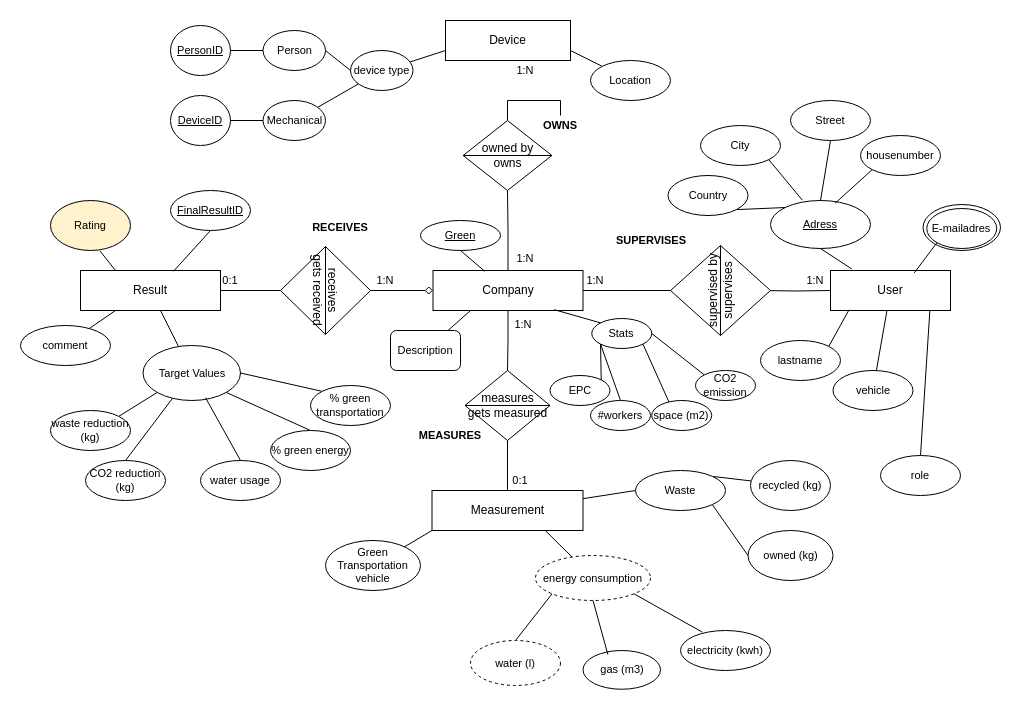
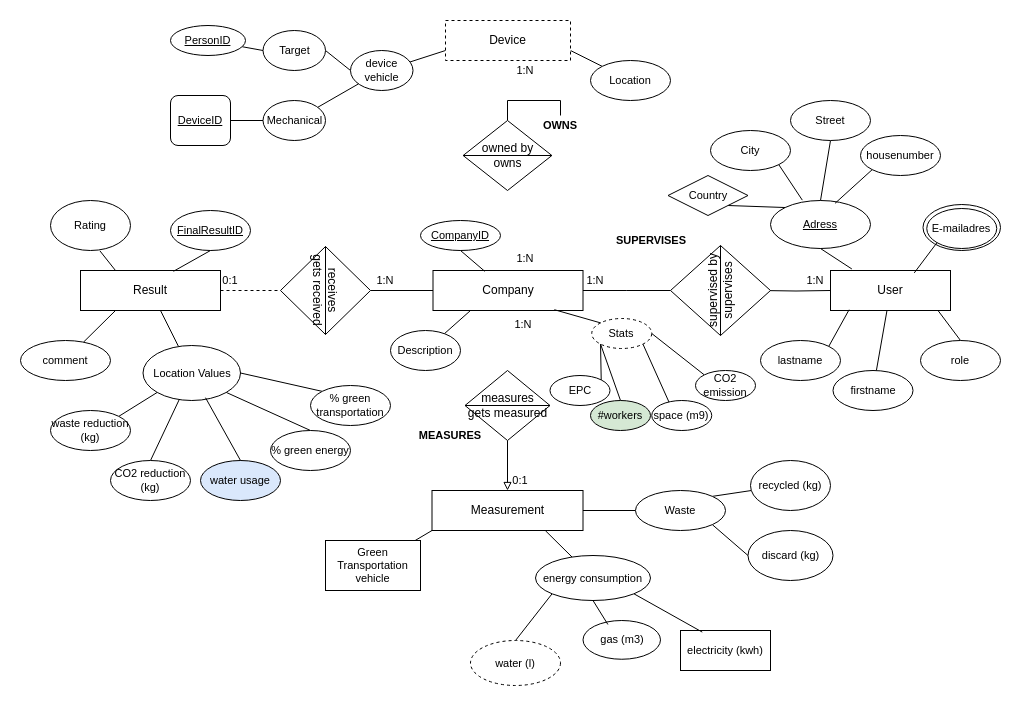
- <mxCell id="9" value="Device" style="rounded=0;whiteSpace=wrap;html=1;" vertex="1" parent="1"><mxGeometry x="445" width="125" height="40" as="geometry" y="20" /></mxCell>
+ <mxCell id="9" value="Device" style="rounded=0;whiteSpace=wrap;html=1;dashed=1;" vertex="1" parent="1"><mxGeometry x="445" width="125" height="40" as="geometry" y="20" /></mxCell>
- <mxCell id="58" value="PersonID" style="ellipse;whiteSpace=wrap;html=1;fontFamily=Helvetica;fontSize=11;fontColor=default;fontStyle=4" vertex="1" parent="1"><mxGeometry x="170" y="25" width="60" height="50" as="geometry" /></mxCell>
+ <mxCell id="58" value="PersonID" style="ellipse;whiteSpace=wrap;html=1;fontFamily=Helvetica;fontSize=11;fontColor=default;fontStyle=4" vertex="1" parent="1"><mxGeometry x="170" y="25" width="75" height="30" as="geometry" /></mxCell>
- <mxCell id="44" value="Person" style="ellipse;whiteSpace=wrap;html=1;fontFamily=Helvetica;fontSize=11;fontColor=default;" vertex="1" parent="1"><mxGeometry x="262.5" y="30" width="62.5" height="40" as="geometry" /></mxCell>
+ <mxCell id="44" value="Target" style="ellipse;whiteSpace=wrap;html=1;fontFamily=Helvetica;fontSize=11;fontColor=default;" vertex="1" parent="1"><mxGeometry x="262.5" y="30" width="62.5" height="40" as="geometry" /></mxCell>
- <mxCell id="40" value="device type" style="ellipse;whiteSpace=wrap;html=1;fontFamily=Helvetica;fontSize=11;fontColor=default;" vertex="1" parent="1"><mxGeometry x="350" y="50" width="62.5" height="40" as="geometry" /></mxCell>
+ <mxCell id="40" value="device vehicle" style="ellipse;whiteSpace=wrap;html=1;fontFamily=Helvetica;fontSize=11;fontColor=default;" vertex="1" parent="1"><mxGeometry x="350" y="50" width="62.5" height="40" as="geometry" /></mxCell>
- <mxCell id="59" value="DeviceID" style="ellipse;whiteSpace=wrap;html=1;fontFamily=Helvetica;fontSize=11;fontColor=default;fontStyle=4" vertex="1" parent="1"><mxGeometry x="170" y="95" width="60" height="50" as="geometry" /></mxCell>
+ <mxCell id="59" value="DeviceID" style="whiteSpace=wrap;html=1;fontFamily=Helvetica;fontSize=11;fontColor=default;fontStyle=4;rounded=1;" vertex="1" parent="1"><mxGeometry x="170" y="95" width="60" height="50" as="geometry" /></mxCell>
- <mxCell id="69" value="City" style="ellipse;whiteSpace=wrap;html=1;fontFamily=Helvetica;fontSize=11;fontColor=default;fontStyle=0" vertex="1" parent="1"><mxGeometry x="700" y="125" width="80" height="40" as="geometry" /></mxCell>
+ <mxCell id="69" value="City" style="ellipse;whiteSpace=wrap;html=1;fontFamily=Helvetica;fontSize=11;fontColor=default;fontStyle=0" vertex="1" parent="1"><mxGeometry x="710" y="130" width="80" height="40" as="geometry" /></mxCell>
- <mxCell id="68" value="Country" style="ellipse;whiteSpace=wrap;html=1;fontFamily=Helvetica;fontSize=11;fontColor=default;fontStyle=0" vertex="1" parent="1"><mxGeometry x="667.5" y="175" width="80" height="40" as="geometry" /></mxCell>
+ <mxCell id="68" value="Country" style="rhombus;whiteSpace=wrap;html=1;fontFamily=Helvetica;fontSize=11;fontColor=default;fontStyle=0;" vertex="1" parent="1"><mxGeometry x="667.5" y="175" width="80" height="40" as="geometry" /></mxCell>
- <mxCell id="94" value="FinalResultID" style="ellipse;whiteSpace=wrap;html=1;fontFamily=Helvetica;fontSize=11;fontColor=default;fontStyle=4" vertex="1" parent="1"><mxGeometry x="170" y="190" width="80" height="40" as="geometry" /></mxCell>
+ <mxCell id="94" value="FinalResultID" style="ellipse;whiteSpace=wrap;html=1;fontFamily=Helvetica;fontSize=11;fontColor=default;fontStyle=4" vertex="1" parent="1"><mxGeometry x="170" y="210" width="80" height="40" as="geometry" /></mxCell>
- <mxCell id="36" value="Rating" style="ellipse;whiteSpace=wrap;html=1;fontFamily=Helvetica;fontSize=11;fontColor=default;fillColor=#fff2cc;" vertex="1" parent="1"><mxGeometry x="50" y="200" width="80" height="50" as="geometry" /></mxCell>
+ <mxCell id="36" value="Rating" style="ellipse;whiteSpace=wrap;html=1;fontFamily=Helvetica;fontSize=11;fontColor=default;" vertex="1" parent="1"><mxGeometry x="50" y="200" width="80" height="50" as="geometry" /></mxCell>
- <mxCell id="100" value="&lt;b&gt;RECEIVES&lt;/b&gt;" style="rounded=0;whiteSpace=wrap;html=1;fontFamily=Helvetica;fontSize=11;fontColor=default;strokeColor=none;fillColor=none;" vertex="1" parent="1"><mxGeometry x="280" y="217" width="120" height="20" as="geometry" /></mxCell>
- <mxCell id="4" style="edgeStyle=orthogonalEdgeStyle;rounded=0;orthogonalLoop=1;jettySize=auto;html=1;exitX=0.5;exitY=0;exitDx=0;exitDy=0;entryX=0.5;entryY=1;entryDx=0;entryDy=0;endArrow=none;endFill=0;" edge="1" parent="1" source="6" target="20"><mxGeometry relative="1" as="geometry" /></mxCell>
- <mxCell id="92" value="Green" style="ellipse;whiteSpace=wrap;html=1;fontFamily=Helvetica;fontSize=11;fontColor=default;fontStyle=4" vertex="1" parent="1"><mxGeometry x="420" y="220" width="80" height="30" as="geometry" /></mxCell>
+ <mxCell id="92" value="CompanyID" style="ellipse;whiteSpace=wrap;html=1;fontFamily=Helvetica;fontSize=11;fontColor=default;fontStyle=4" vertex="1" parent="1"><mxGeometry x="420" y="220" width="80" height="30" as="geometry" /></mxCell>
- <mxCell id="13" style="edgeStyle=orthogonalEdgeStyle;rounded=0;orthogonalLoop=1;jettySize=auto;html=1;exitX=1;exitY=0.5;exitDx=0;exitDy=0;entryX=0.5;entryY=0;entryDx=0;entryDy=0;endArrow=none;endFill=0;" edge="1" parent="1" source="15" target="26"><mxGeometry relative="1" as="geometry" /></mxCell>
+ <mxCell id="13" style="edgeStyle=orthogonalEdgeStyle;rounded=0;orthogonalLoop=1;jettySize=auto;html=1;exitX=1;exitY=0.5;exitDx=0;exitDy=0;entryX=0.5;entryY=0;entryDx=0;entryDy=0;endArrow=none;endFill=0;dashed=1;" edge="1" parent="1" source="15" target="26"><mxGeometry relative="1" as="geometry" /></mxCell>
- <mxCell id="25" style="rounded=0;orthogonalLoop=1;jettySize=auto;html=1;exitX=0.5;exitY=1;exitDx=0;exitDy=0;entryX=0;entryY=0.5;entryDx=0;entryDy=0;strokeColor=default;endArrow=diamond;endFill=0;" edge="1" parent="1" source="26" target="6"><mxGeometry relative="1" as="geometry" /></mxCell>
+ <mxCell id="25" style="rounded=0;orthogonalLoop=1;jettySize=auto;html=1;exitX=0.5;exitY=1;exitDx=0;exitDy=0;entryX=0;entryY=0.5;entryDx=0;entryDy=0;strokeColor=default;endArrow=none;endFill=0;" edge="1" parent="1" source="26" target="6"><mxGeometry relative="1" as="geometry" /></mxCell>
- <mxCell id="51" value="Stats" style="ellipse;whiteSpace=wrap;html=1;fontFamily=Helvetica;fontSize=11;fontColor=default;" vertex="1" parent="1"><mxGeometry x="591.25" y="318" width="60" height="30" as="geometry" /></mxCell>
+ <mxCell id="51" value="Stats" style="ellipse;whiteSpace=wrap;html=1;fontFamily=Helvetica;fontSize=11;fontColor=default;dashed=1;" vertex="1" parent="1"><mxGeometry x="591.25" y="318" width="60" height="30" as="geometry" /></mxCell>
- <mxCell id="3" style="edgeStyle=orthogonalEdgeStyle;rounded=0;orthogonalLoop=1;jettySize=auto;html=1;exitX=0.5;exitY=1;exitDx=0;exitDy=0;entryX=0.5;entryY=0;entryDx=0;entryDy=0;endArrow=none;endFill=0;" edge="1" parent="1" source="6" target="22"><mxGeometry relative="1" as="geometry" /></mxCell>
- <mxCell id="42" value="comment" style="ellipse;whiteSpace=wrap;html=1;fontFamily=Helvetica;fontSize=11;fontColor=default;" vertex="1" parent="1"><mxGeometry x="20" y="325" width="90" height="40" as="geometry" /></mxCell>
+ <mxCell id="42" value="comment" style="ellipse;whiteSpace=wrap;html=1;fontFamily=Helvetica;fontSize=11;fontColor=default;" vertex="1" parent="1"><mxGeometry x="20" y="340" width="90" height="40" as="geometry" /></mxCell>
- <mxCell id="41" value="Description" style="whiteSpace=wrap;html=1;fontFamily=Helvetica;fontSize=11;fontColor=default;rounded=1;" vertex="1" parent="1"><mxGeometry x="390" y="330" width="70" height="40" as="geometry" /></mxCell>
+ <mxCell id="41" value="Description" style="ellipse;whiteSpace=wrap;html=1;fontFamily=Helvetica;fontSize=11;fontColor=default;" vertex="1" parent="1"><mxGeometry x="390" y="330" width="70" height="40" as="geometry" /></mxCell>
- <mxCell id="81" value="Target Values" style="ellipse;whiteSpace=wrap;html=1;fontFamily=Helvetica;fontSize=11;fontColor=default;" vertex="1" parent="1"><mxGeometry x="142.5" y="345" width="97.5" height="55" as="geometry" /></mxCell>
+ <mxCell id="81" value="Location Values" style="ellipse;whiteSpace=wrap;html=1;fontFamily=Helvetica;fontSize=11;fontColor=default;" vertex="1" parent="1"><mxGeometry x="142.5" y="345" width="97.5" height="55" as="geometry" /></mxCell>
- <mxCell id="79" value="vehicle" style="ellipse;whiteSpace=wrap;html=1;fontFamily=Helvetica;fontSize=11;fontColor=default;" vertex="1" parent="1"><mxGeometry x="832.5" y="370" width="80" height="40" as="geometry" /></mxCell>
+ <mxCell id="79" value="firstname" style="ellipse;whiteSpace=wrap;html=1;fontFamily=Helvetica;fontSize=11;fontColor=default;" vertex="1" parent="1"><mxGeometry x="832.5" y="370" width="80" height="40" as="geometry" /></mxCell>
- <mxCell id="52" value="#workers" style="ellipse;whiteSpace=wrap;html=1;fontFamily=Helvetica;fontSize=11;fontColor=default;" vertex="1" parent="1"><mxGeometry x="590" y="400" width="60" height="30" as="geometry" /></mxCell>
+ <mxCell id="52" value="#workers" style="ellipse;whiteSpace=wrap;html=1;fontFamily=Helvetica;fontSize=11;fontColor=default;fillColor=#d5e8d4;" vertex="1" parent="1"><mxGeometry x="590" y="400" width="60" height="30" as="geometry" /></mxCell>
- <mxCell id="54" value="space (m2)" style="ellipse;whiteSpace=wrap;html=1;fontFamily=Helvetica;fontSize=11;fontColor=default;" vertex="1" parent="1"><mxGeometry x="651.25" y="400" width="60" height="30" as="geometry" /></mxCell>
+ <mxCell id="54" value="space (m9)" style="ellipse;whiteSpace=wrap;html=1;fontFamily=Helvetica;fontSize=11;fontColor=default;" vertex="1" parent="1"><mxGeometry x="651.25" y="400" width="60" height="30" as="geometry" /></mxCell>
- <mxCell id="27" value="role" style="ellipse;whiteSpace=wrap;html=1;fontFamily=Helvetica;fontSize=11;fontColor=default;" vertex="1" parent="1"><mxGeometry x="880" y="455" width="80" height="40" as="geometry" /></mxCell>
+ <mxCell id="27" value="role" style="ellipse;whiteSpace=wrap;html=1;fontFamily=Helvetica;fontSize=11;fontColor=default;" vertex="1" parent="1"><mxGeometry x="920" y="340" width="80" height="40" as="geometry" /></mxCell>
- <mxCell id="85" value="CO2 reduction (kg)" style="ellipse;whiteSpace=wrap;html=1;fontFamily=Helvetica;fontSize=11;fontColor=default;" vertex="1" parent="1"><mxGeometry x="85" y="460" width="80" height="40" as="geometry" /></mxCell>
+ <mxCell id="85" value="CO2 reduction (kg)" style="ellipse;whiteSpace=wrap;html=1;fontFamily=Helvetica;fontSize=11;fontColor=default;" vertex="1" parent="1"><mxGeometry x="110" y="460" width="80" height="40" as="geometry" /></mxCell>
- <mxCell id="86" value="water usage" style="ellipse;whiteSpace=wrap;html=1;fontFamily=Helvetica;fontSize=11;fontColor=default;" vertex="1" parent="1"><mxGeometry x="200" y="460" width="80" height="40" as="geometry" /></mxCell>
+ <mxCell id="86" value="water usage" style="ellipse;whiteSpace=wrap;html=1;fontFamily=Helvetica;fontSize=11;fontColor=default;fillColor=#dae8fc;" vertex="1" parent="1"><mxGeometry x="200" y="460" width="80" height="40" as="geometry" /></mxCell>
- <mxCell id="21" style="edgeStyle=orthogonalEdgeStyle;rounded=0;orthogonalLoop=1;jettySize=auto;html=1;exitX=0.5;exitY=1;exitDx=0;exitDy=0;entryX=0.5;entryY=0;entryDx=0;entryDy=0;endArrow=none;endFill=0;" edge="1" parent="1" source="22" target="18"><mxGeometry relative="1" as="geometry" /></mxCell>
+ <mxCell id="21" style="edgeStyle=orthogonalEdgeStyle;rounded=0;orthogonalLoop=1;jettySize=auto;html=1;exitX=0.5;exitY=1;exitDx=0;exitDy=0;entryX=0.5;entryY=0;entryDx=0;entryDy=0;endArrow=block;endFill=0;" edge="1" parent="1" source="22" target="18"><mxGeometry relative="1" as="geometry" /></mxCell>
- <mxCell id="63" value="Waste" style="ellipse;whiteSpace=wrap;html=1;fontFamily=Helvetica;fontSize=11;fontColor=default;" vertex="1" parent="1"><mxGeometry x="635" y="470" width="90" height="40" as="geometry" /></mxCell>
+ <mxCell id="63" value="Waste" style="ellipse;whiteSpace=wrap;html=1;fontFamily=Helvetica;fontSize=11;fontColor=default;" vertex="1" parent="1"><mxGeometry x="635" y="490" width="90" height="40" as="geometry" /></mxCell>
- <mxCell id="65" value="owned (kg)" style="ellipse;whiteSpace=wrap;html=1;fontFamily=Helvetica;fontSize=11;fontColor=default;" vertex="1" parent="1"><mxGeometry x="747.5" y="530" width="85" height="50" as="geometry" /></mxCell>
+ <mxCell id="65" value="discard (kg)" style="ellipse;whiteSpace=wrap;html=1;fontFamily=Helvetica;fontSize=11;fontColor=default;" vertex="1" parent="1"><mxGeometry x="747.5" y="530" width="85" height="50" as="geometry" /></mxCell>
- <mxCell id="38" value="Green Transportation vehicle" style="ellipse;whiteSpace=wrap;html=1;fontFamily=Helvetica;fontSize=11;fontColor=default;" vertex="1" parent="1"><mxGeometry x="325" y="540" width="95" height="50" as="geometry" /></mxCell>
+ <mxCell id="38" value="Green Transportation vehicle" style="whiteSpace=wrap;html=1;fontFamily=Helvetica;fontSize=11;fontColor=default;rounded=0;" vertex="1" parent="1"><mxGeometry x="325" y="540" width="95" height="50" as="geometry" /></mxCell>
- <mxCell id="30" value="energy consumption" style="ellipse;whiteSpace=wrap;html=1;fontFamily=Helvetica;fontSize=11;fontColor=default;dashed=1;" vertex="1" parent="1"><mxGeometry x="535" y="555" width="115" height="45" as="geometry" /></mxCell>
+ <mxCell id="30" value="energy consumption" style="ellipse;whiteSpace=wrap;html=1;fontFamily=Helvetica;fontSize=11;fontColor=default;" vertex="1" parent="1"><mxGeometry x="535" y="555" width="115" height="45" as="geometry" /></mxCell>
- <mxCell id="33" value="electricity (kwh)" style="ellipse;whiteSpace=wrap;html=1;fontFamily=Helvetica;fontSize=11;fontColor=default;" vertex="1" parent="1"><mxGeometry x="680" y="630" width="90" height="40" as="geometry" /></mxCell>
+ <mxCell id="33" value="electricity (kwh)" style="whiteSpace=wrap;html=1;fontFamily=Helvetica;fontSize=11;fontColor=default;rounded=0;" vertex="1" parent="1"><mxGeometry x="680" y="630" width="90" height="40" as="geometry" /></mxCell>
- <mxCell id="32" value="gas (m3)" style="ellipse;whiteSpace=wrap;html=1;fontFamily=Helvetica;fontSize=11;fontColor=default;" vertex="1" parent="1"><mxGeometry x="582.5" y="650" width="77.5" height="38.75" as="geometry" /></mxCell>
+ <mxCell id="32" value="gas (m3)" style="ellipse;whiteSpace=wrap;html=1;fontFamily=Helvetica;fontSize=11;fontColor=default;" vertex="1" parent="1"><mxGeometry x="582.5" y="620" width="77.5" height="38.75" as="geometry" /></mxCell>
